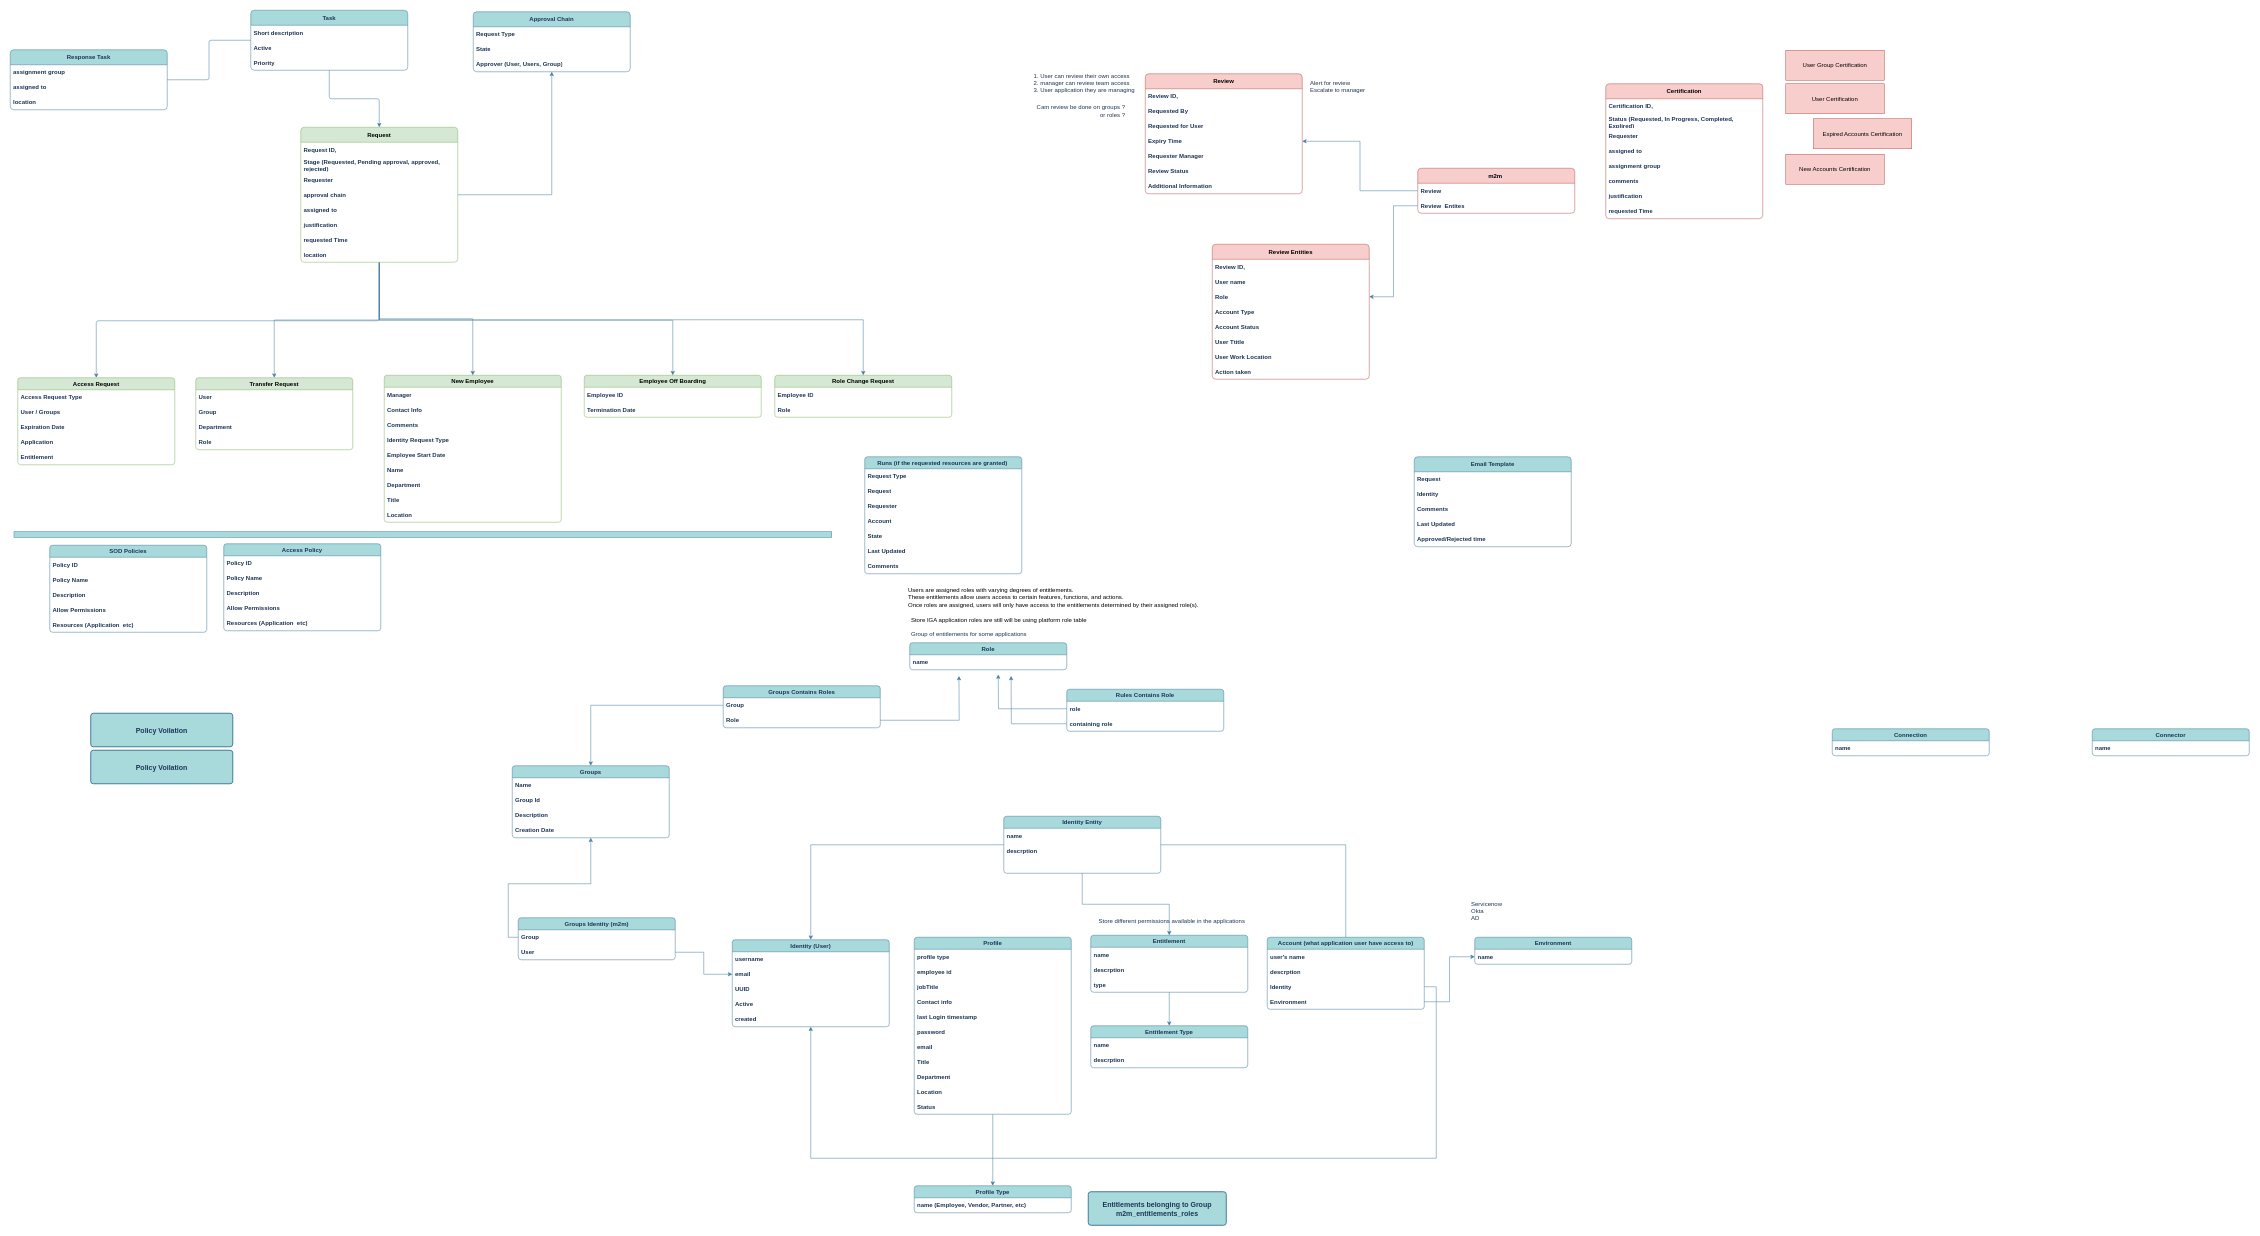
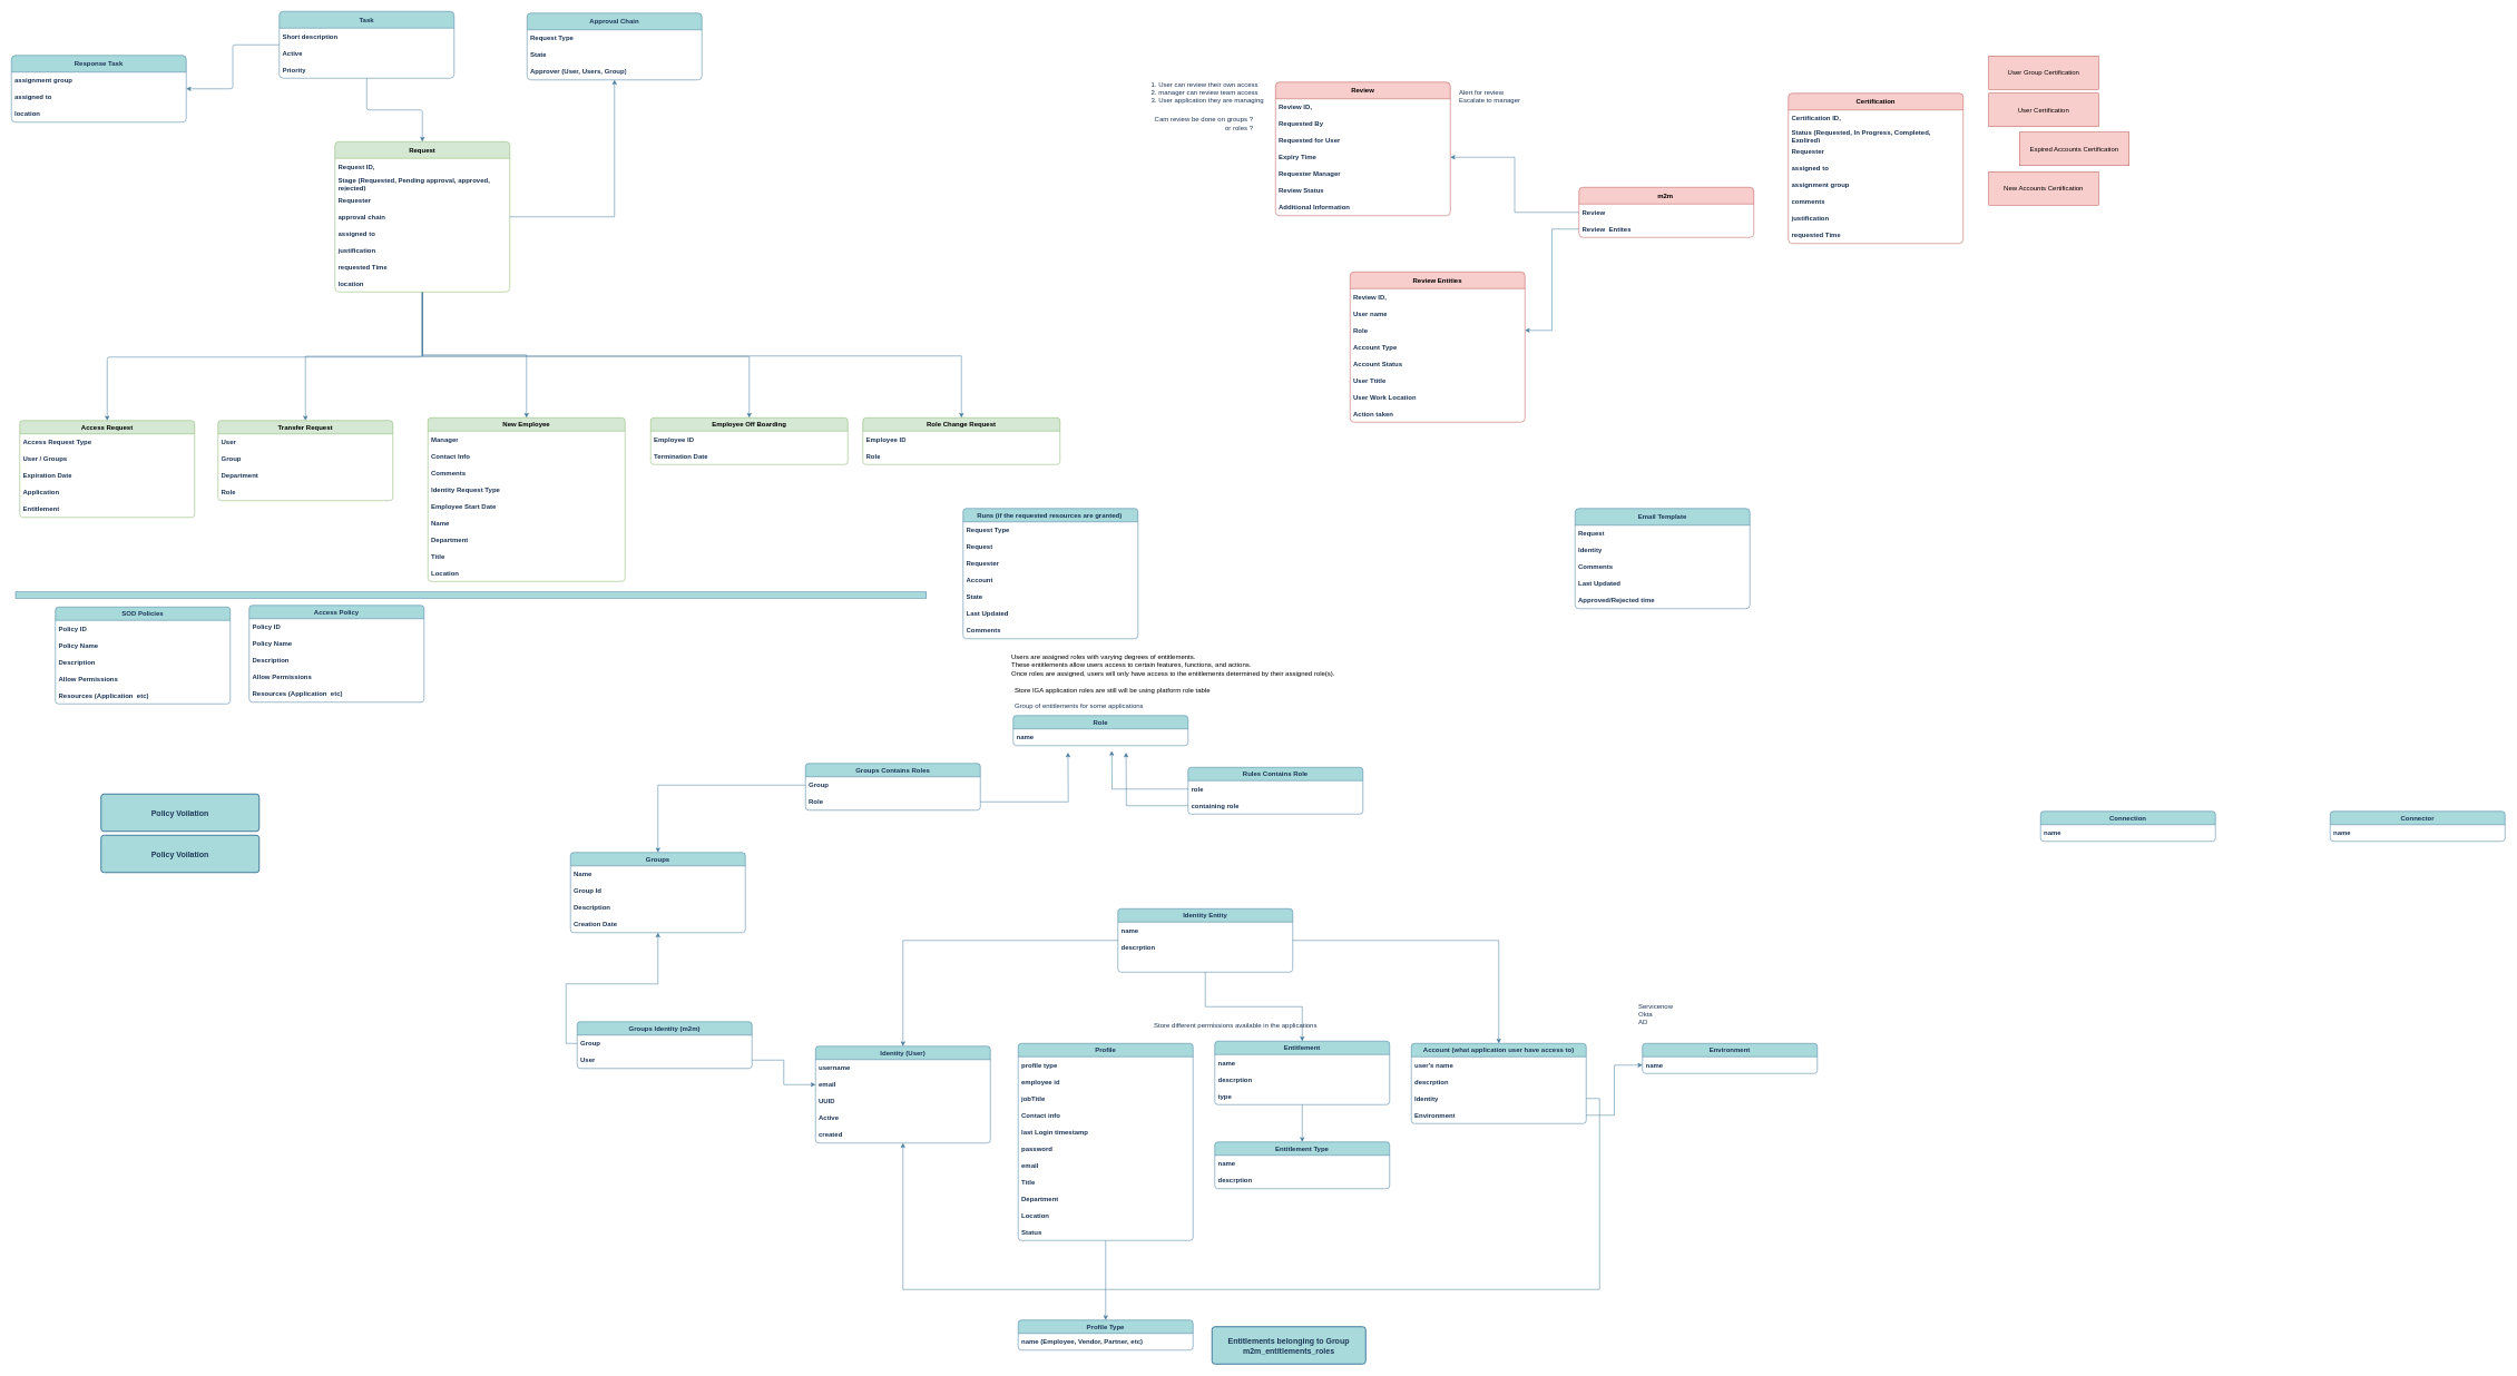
- <mxCell id="9" value="" style="edgeStyle=orthogonalEdgeStyle;rounded=1;orthogonalLoop=1;jettySize=auto;html=1;strokeColor=#457B9D;fontColor=default;fillColor=#A8DADC;labelBackgroundColor=none;fontStyle=1;shadow=0;comic=0;backgroundOutline=0;fixDash=0;snapToPoint=0;strokeOpacity=100;fillOpacity=100;arcSize=8;endArrow=none;" parent="1" source="11" target="15" edge="1"><mxGeometry relative="1" as="geometry" /></mxCell>
+ <mxCell id="9" value="" style="edgeStyle=orthogonalEdgeStyle;rounded=1;orthogonalLoop=1;jettySize=auto;html=1;strokeColor=#457B9D;fontColor=default;fillColor=#A8DADC;labelBackgroundColor=none;fontStyle=1;shadow=0;comic=0;backgroundOutline=0;fixDash=0;snapToPoint=0;strokeOpacity=100;fillOpacity=100;arcSize=8;" parent="1" source="11" target="15" edge="1"><mxGeometry relative="1" as="geometry" /></mxCell>
- <mxCell id="186" value="Store different permissions available in the applications" style="text;html=1;align=center;verticalAlign=middle;resizable=0;points=[];autosize=1;strokeColor=none;fillColor=none;fontColor=#1D3557;" parent="1" vertex="1"><mxGeometry x="2187" y="1828" width="311" height="26" as="geometry" /></mxCell>
+ <mxCell id="186" value="Store different permissions available in the applications" style="text;html=1;align=center;verticalAlign=middle;resizable=0;points=[];autosize=1;strokeColor=none;fillColor=none;fontColor=#1D3557;" parent="1" vertex="1"><mxGeometry x="2062" y="1828" width="311" height="26" as="geometry" /></mxCell>
- <mxCell id="56" value="" style="edgeStyle=orthogonalEdgeStyle;rounded=0;orthogonalLoop=1;jettySize=auto;html=1;strokeColor=#457B9D;fontColor=#1D3557;fillColor=#A8DADC;fontStyle=1;shadow=0;comic=0;backgroundOutline=0;fixDash=0;snapToPoint=0;strokeOpacity=100;fillOpacity=100;arcSize=8;endArrow=none;" parent="1" source="57" target="85" edge="1"><mxGeometry relative="1" as="geometry" /></mxCell>
+ <mxCell id="56" value="" style="edgeStyle=orthogonalEdgeStyle;rounded=0;orthogonalLoop=1;jettySize=auto;html=1;strokeColor=#457B9D;fontColor=#1D3557;fillColor=#A8DADC;fontStyle=1;shadow=0;comic=0;backgroundOutline=0;fixDash=0;snapToPoint=0;strokeOpacity=100;fillOpacity=100;arcSize=8;" parent="1" source="57" target="85" edge="1"><mxGeometry relative="1" as="geometry" /></mxCell>
